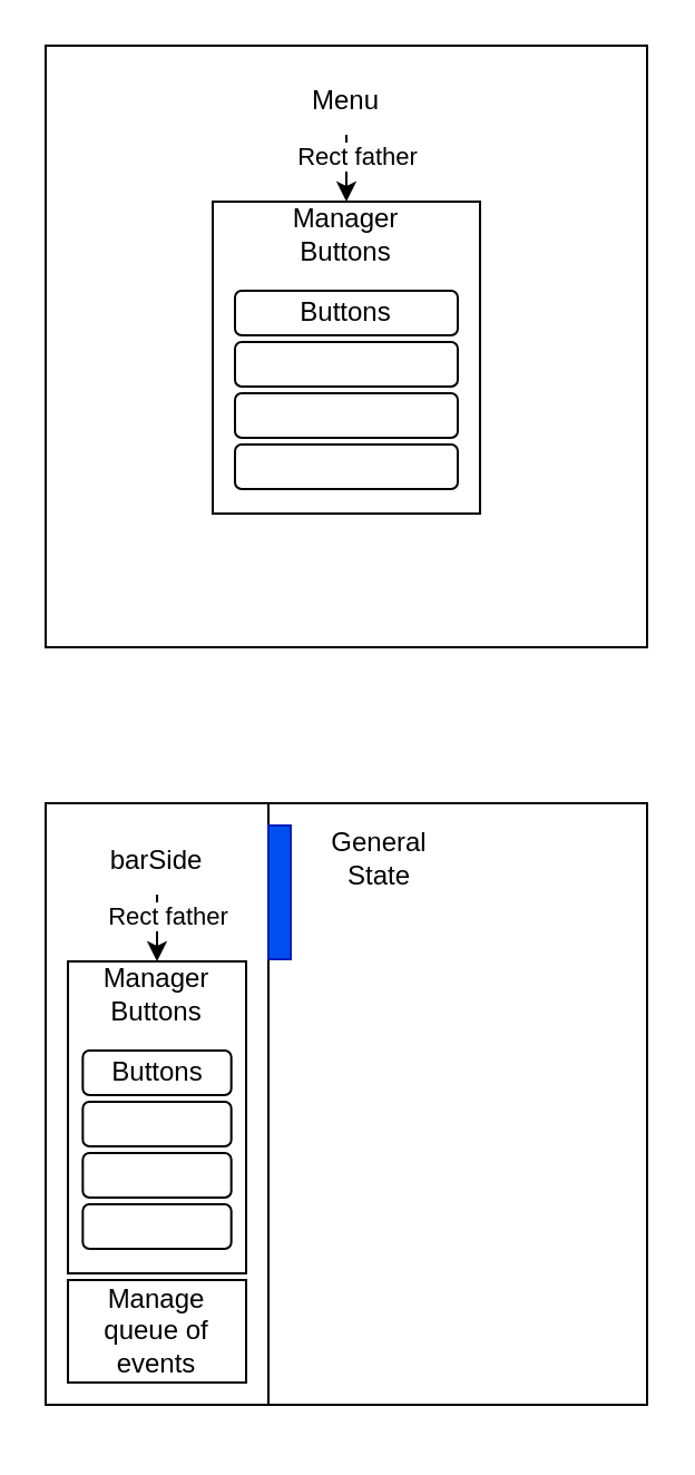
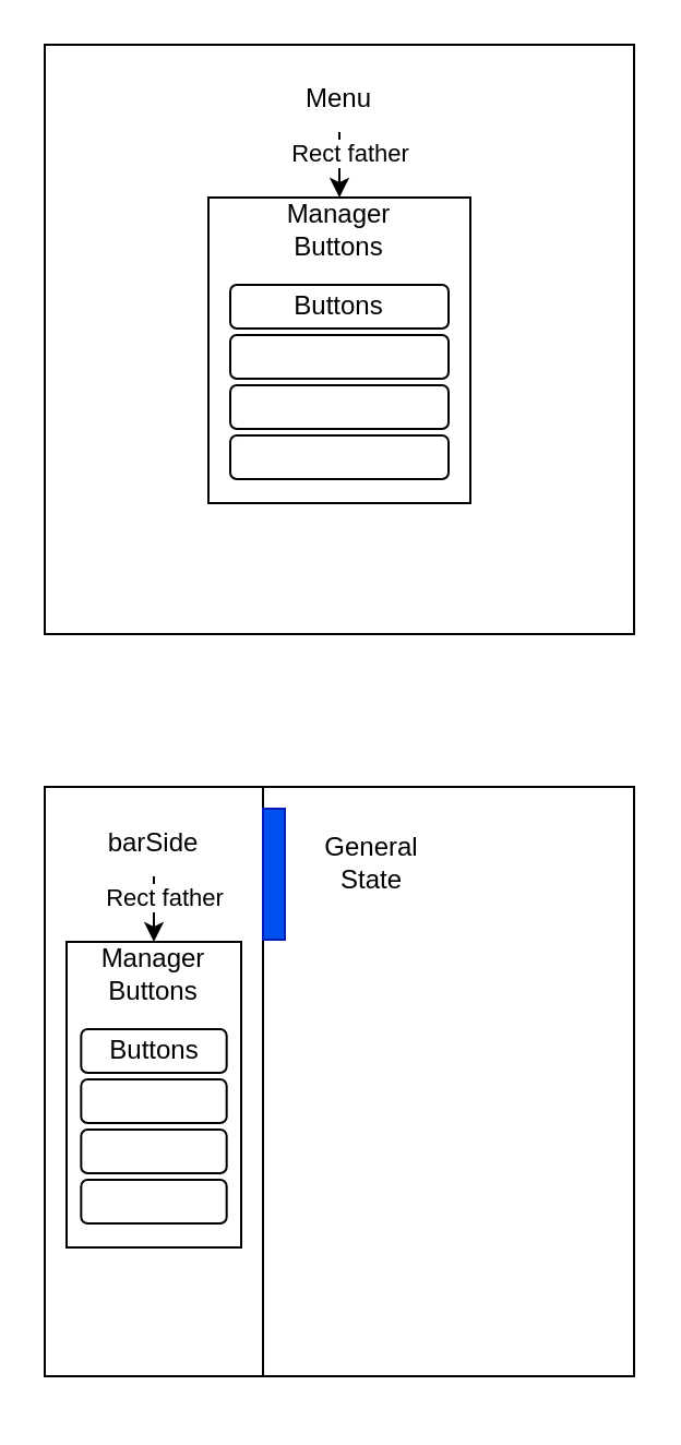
- <mxCell id="13" value="General State" style="text;html=1;strokeColor=none;fillColor=none;align=center;verticalAlign=middle;whiteSpace=wrap;rounded=0;" parent="1" vertex="1"><mxGeometry x="150" y="370" width="40" height="30" as="geometry" /></mxCell>
+ <mxCell id="13" value="General State" style="text;html=1;strokeColor=none;fillColor=none;align=center;verticalAlign=middle;whiteSpace=wrap;rounded=0;" parent="1" vertex="1"><mxGeometry x="150" y="380" width="40" height="30" as="geometry" /></mxCell>
- <mxCell id="26" value="Manage queue of events" style="rounded=0;whiteSpace=wrap;html=1;" vertex="1" parent="15"><mxGeometry x="10" y="214" width="80" height="46" as="geometry" /></mxCell>
